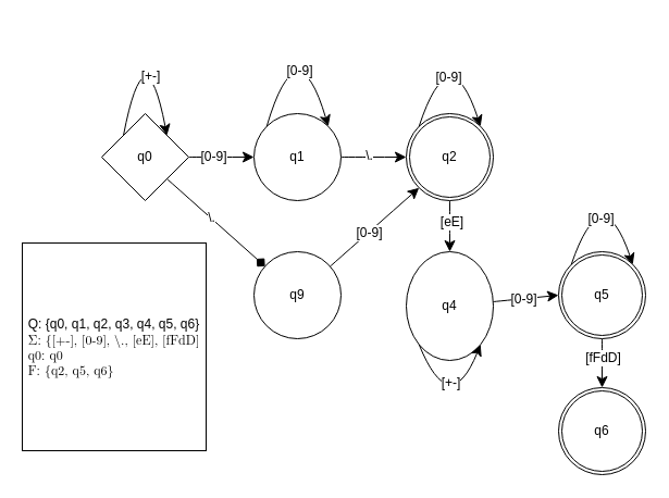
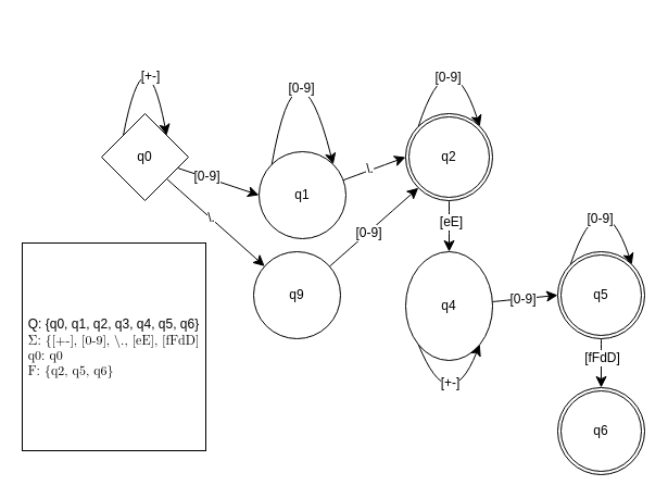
- <mxCell id="11" value="q1" style="ellipse;whiteSpace=wrap;html=1;aspect=fixed;" vertex="1" parent="1"><mxGeometry x="233" y="104" width="80" height="80" as="geometry" /></mxCell>
+ <mxCell id="11" value="q1" style="ellipse;whiteSpace=wrap;html=1;aspect=fixed;" vertex="1" parent="1"><mxGeometry x="238" y="139" width="80" height="80" as="geometry" /></mxCell>
- <mxCell id="4" style="edgeStyle=none;curved=1;rounded=0;orthogonalLoop=1;jettySize=auto;html=1;exitX=1;exitY=1;exitDx=0;exitDy=0;fontSize=12;startSize=8;endSize=8;endArrow=diamond;" edge="1" parent="1" source="6" target="21"><mxGeometry relative="1" as="geometry" /></mxCell>
+ <mxCell id="4" style="edgeStyle=none;curved=1;rounded=0;orthogonalLoop=1;jettySize=auto;html=1;exitX=1;exitY=1;exitDx=0;exitDy=0;fontSize=12;startSize=8;endSize=8;" edge="1" parent="1" source="6" target="21"><mxGeometry relative="1" as="geometry" /></mxCell>
